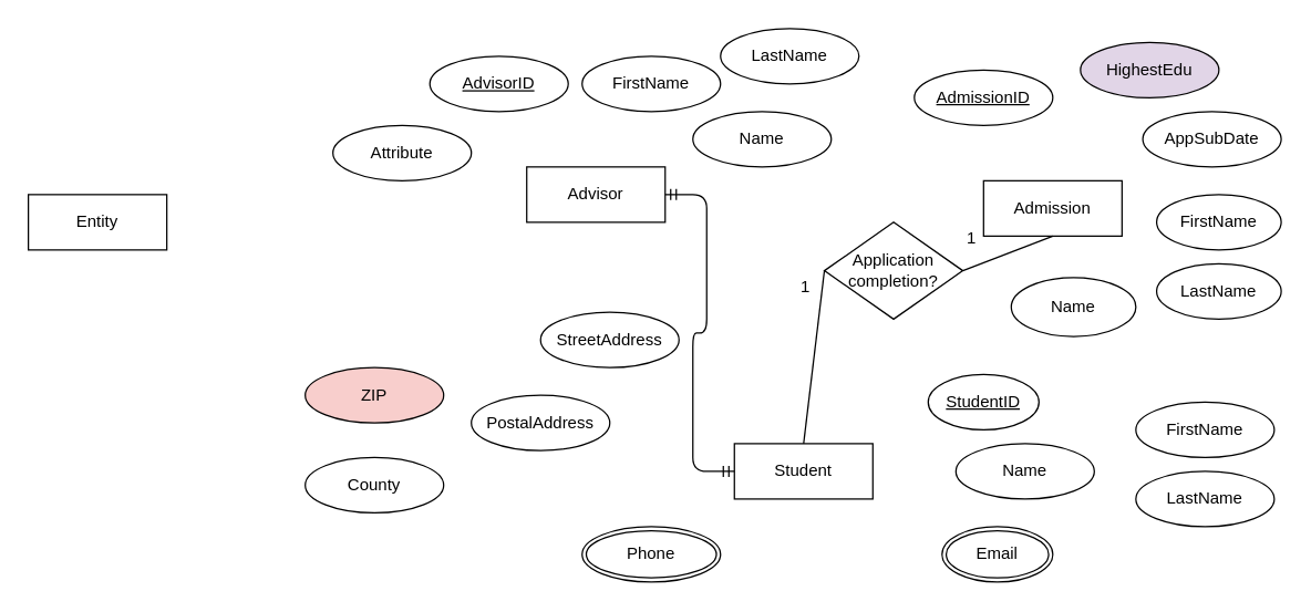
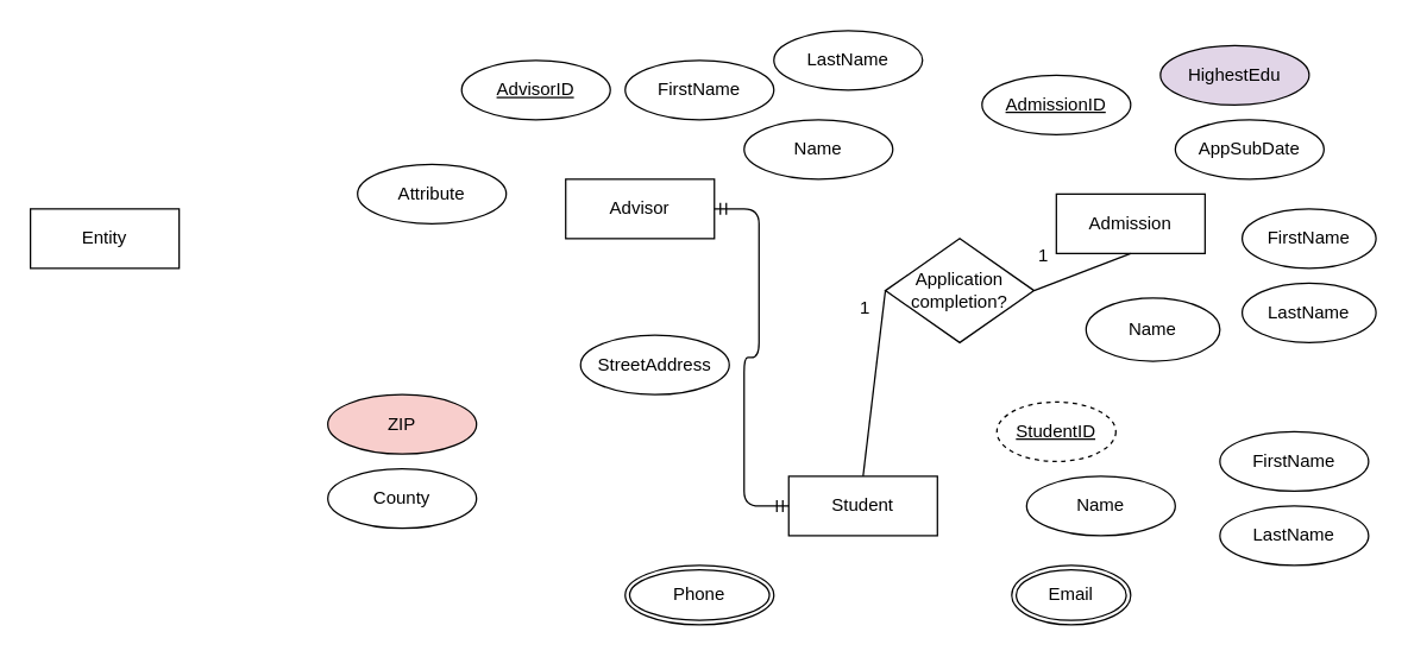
- <mxCell id="21" value="AppSubDate" style="ellipse;whiteSpace=wrap;html=1;align=center;" vertex="1" parent="1"><mxGeometry x="825" y="80" width="100" height="40" as="geometry" /></mxCell>
+ <mxCell id="21" value="AppSubDate" style="ellipse;whiteSpace=wrap;html=1;align=center;" vertex="1" parent="1"><mxGeometry x="790" y="80" width="100" height="40" as="geometry" /></mxCell>
- <mxCell id="30" value="Attribute" style="ellipse;whiteSpace=wrap;html=1;align=center;" vertex="1" parent="1"><mxGeometry x="240" y="90" width="100" height="40" as="geometry" /></mxCell>
+ <mxCell id="30" value="Attribute" style="ellipse;whiteSpace=wrap;html=1;align=center;" vertex="1" parent="1"><mxGeometry x="240" y="110" width="100" height="40" as="geometry" /></mxCell>
- <mxCell id="2" value="&lt;u&gt;StudentID&lt;/u&gt;" style="ellipse;whiteSpace=wrap;html=1;" vertex="1" parent="1"><mxGeometry x="670" y="270" width="80" height="40" as="geometry" /></mxCell>
+ <mxCell id="2" value="&lt;u&gt;StudentID&lt;/u&gt;" style="ellipse;whiteSpace=wrap;html=1;dashed=1;" vertex="1" parent="1"><mxGeometry x="670" y="270" width="80" height="40" as="geometry" /></mxCell>
- <mxCell id="8" value="PostalAddress" style="ellipse;whiteSpace=wrap;html=1;align=center;" vertex="1" parent="1"><mxGeometry x="340" y="285" width="100" height="40" as="geometry" /></mxCell>
- <mxCell id="11" value="County" style="ellipse;whiteSpace=wrap;html=1;align=center;" vertex="1" parent="1"><mxGeometry x="220" y="330" width="100" height="40" as="geometry" /></mxCell>
+ <mxCell id="11" value="County" style="ellipse;whiteSpace=wrap;html=1;align=center;" vertex="1" parent="1"><mxGeometry x="220" y="315" width="100" height="40" as="geometry" /></mxCell>
